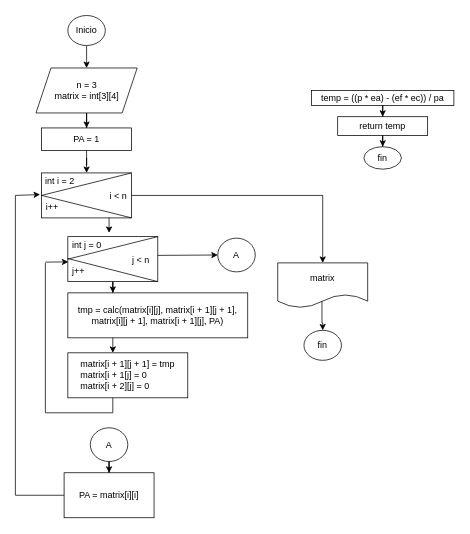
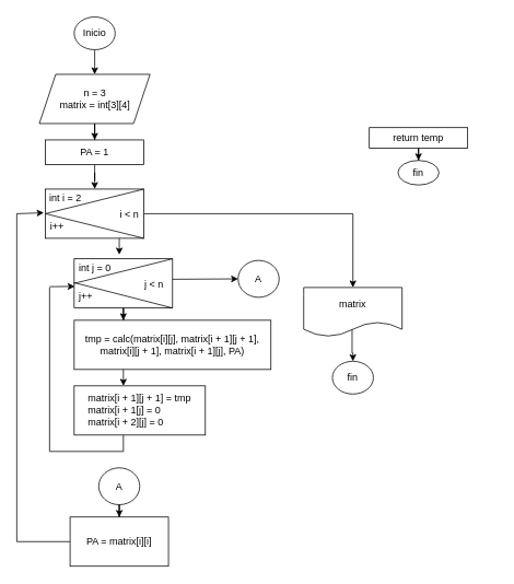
- <mxCell id="12" value="temp = ((p * ea) - (ef * ec)) / pa" style="whiteSpace=wrap;html=1;" vertex="1" parent="1"><mxGeometry x="415" y="120" width="190" height="20" as="geometry" /></mxCell>
- <mxCell id="11" value="" style="edgeStyle=orthogonalEdgeStyle;rounded=0;orthogonalLoop=1;jettySize=auto;html=1;" edge="1" parent="1" source="12" target="14"><mxGeometry relative="1" as="geometry" /></mxCell>
